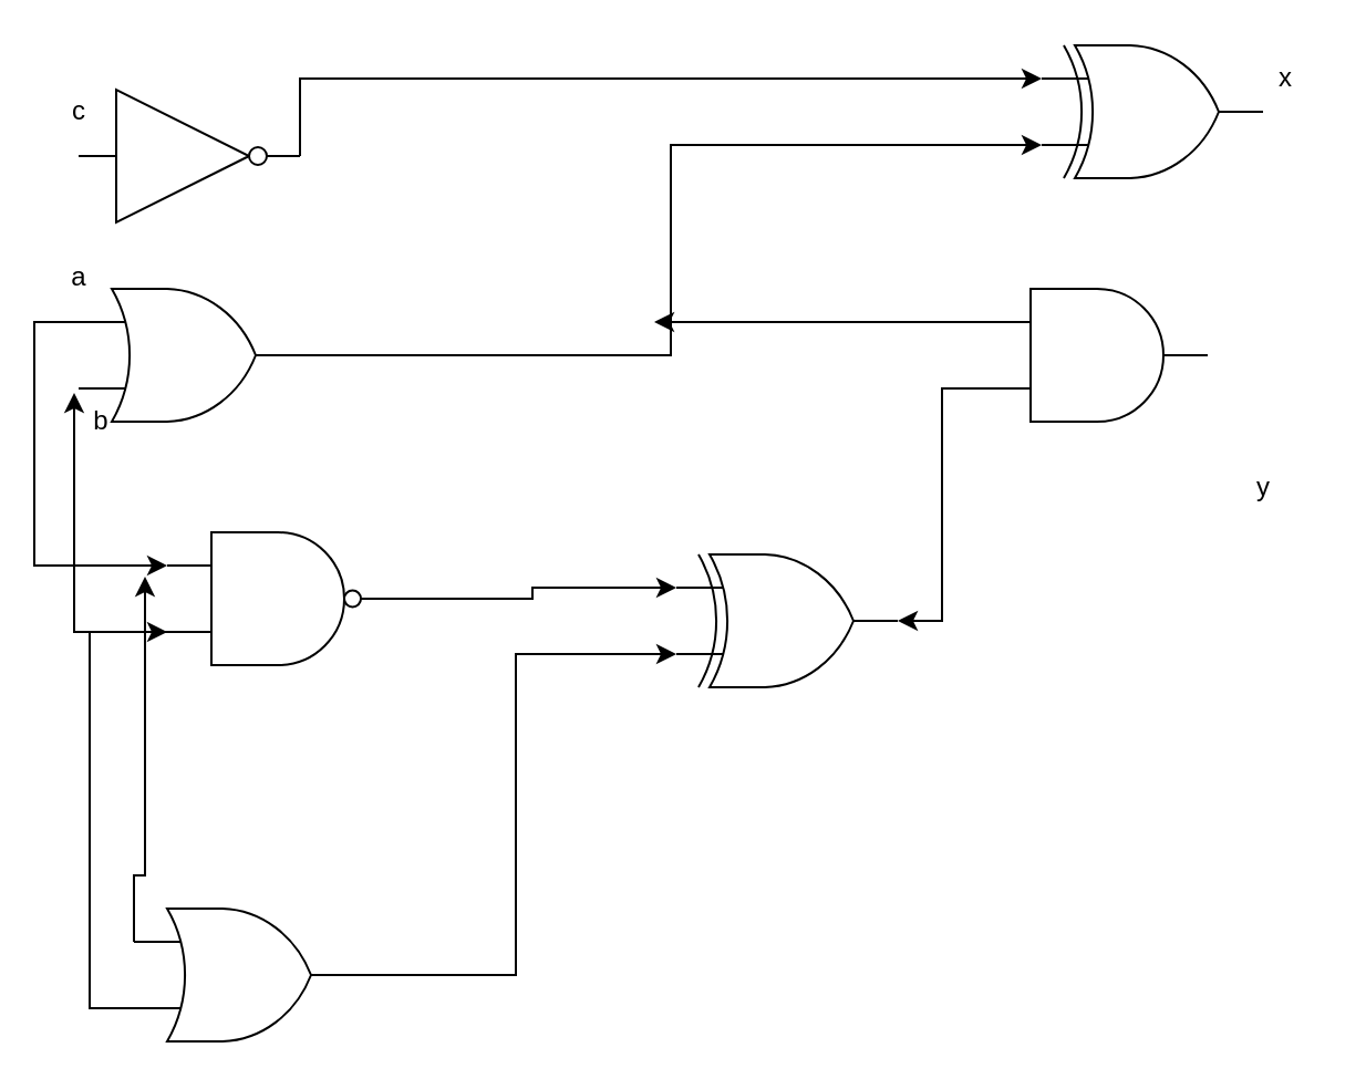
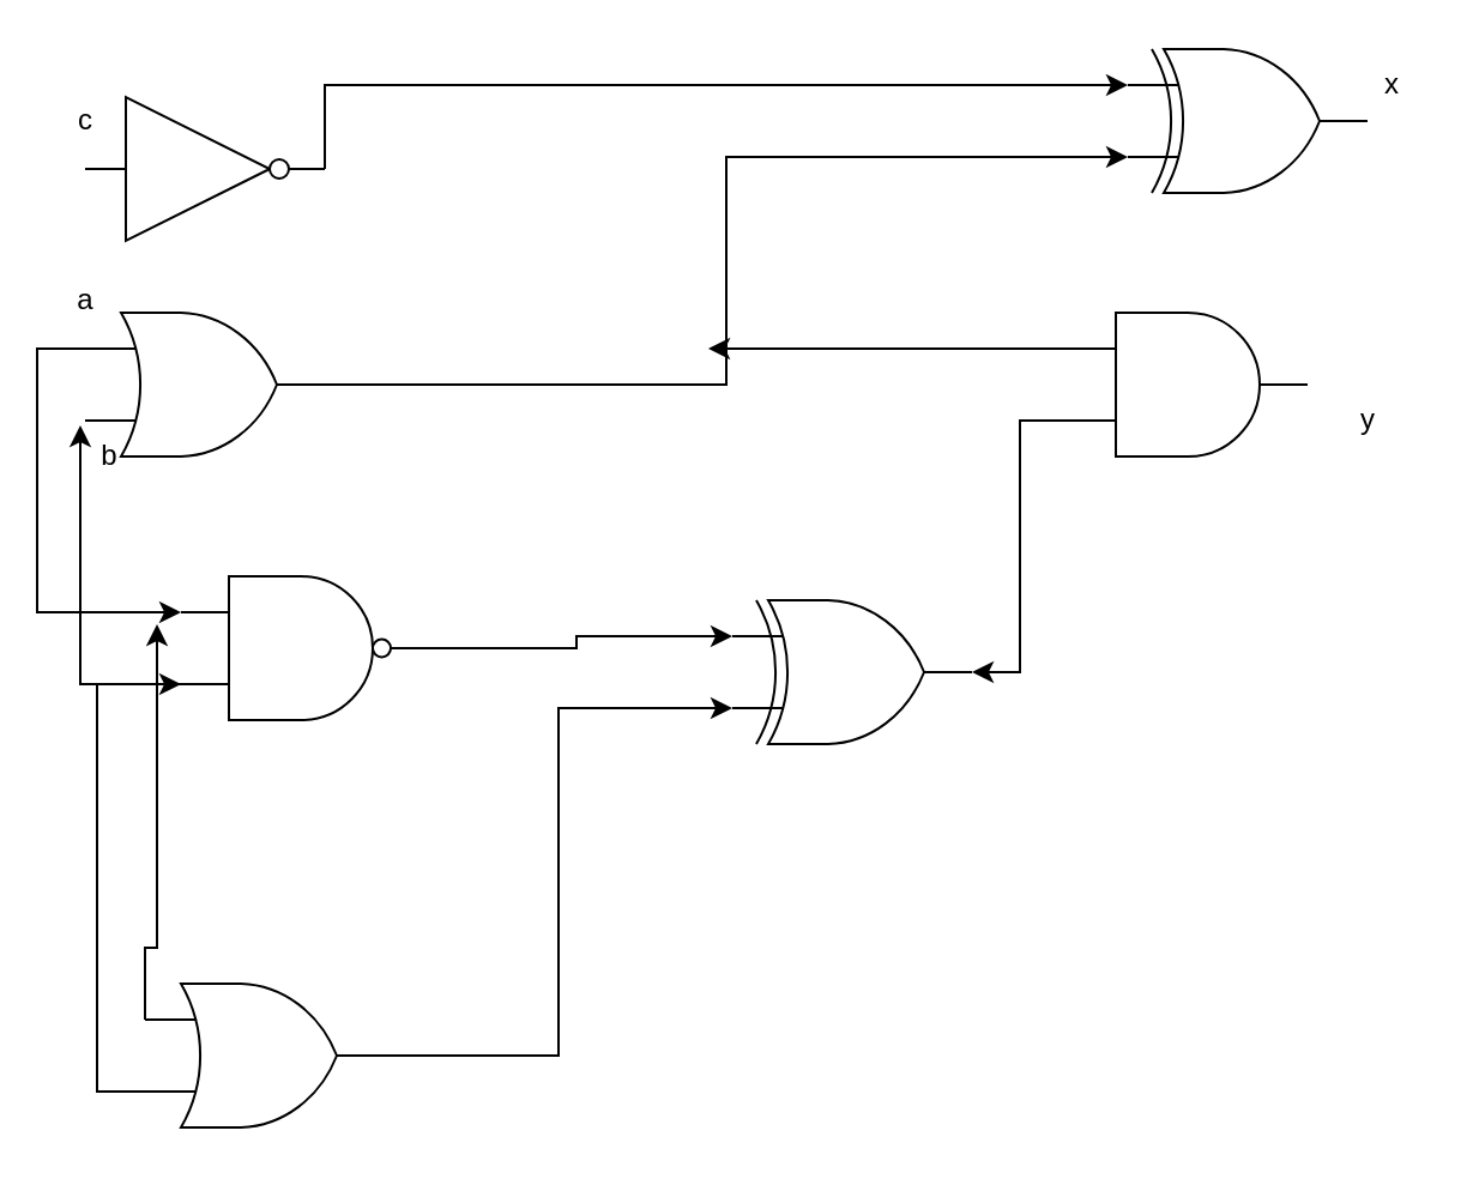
- <mxCell id="20" value="y" style="text;html=1;align=center;verticalAlign=middle;resizable=0;points=[];autosize=1;strokeColor=none;fillColor=none;" vertex="1" parent="1"><mxGeometry x="555" y="205" width="30" height="30" as="geometry" /></mxCell>
+ <mxCell id="20" value="y" style="text;html=1;align=center;verticalAlign=middle;resizable=0;points=[];autosize=1;strokeColor=none;fillColor=none;" vertex="1" parent="1"><mxGeometry x="555" y="160" width="30" height="30" as="geometry" /></mxCell>
